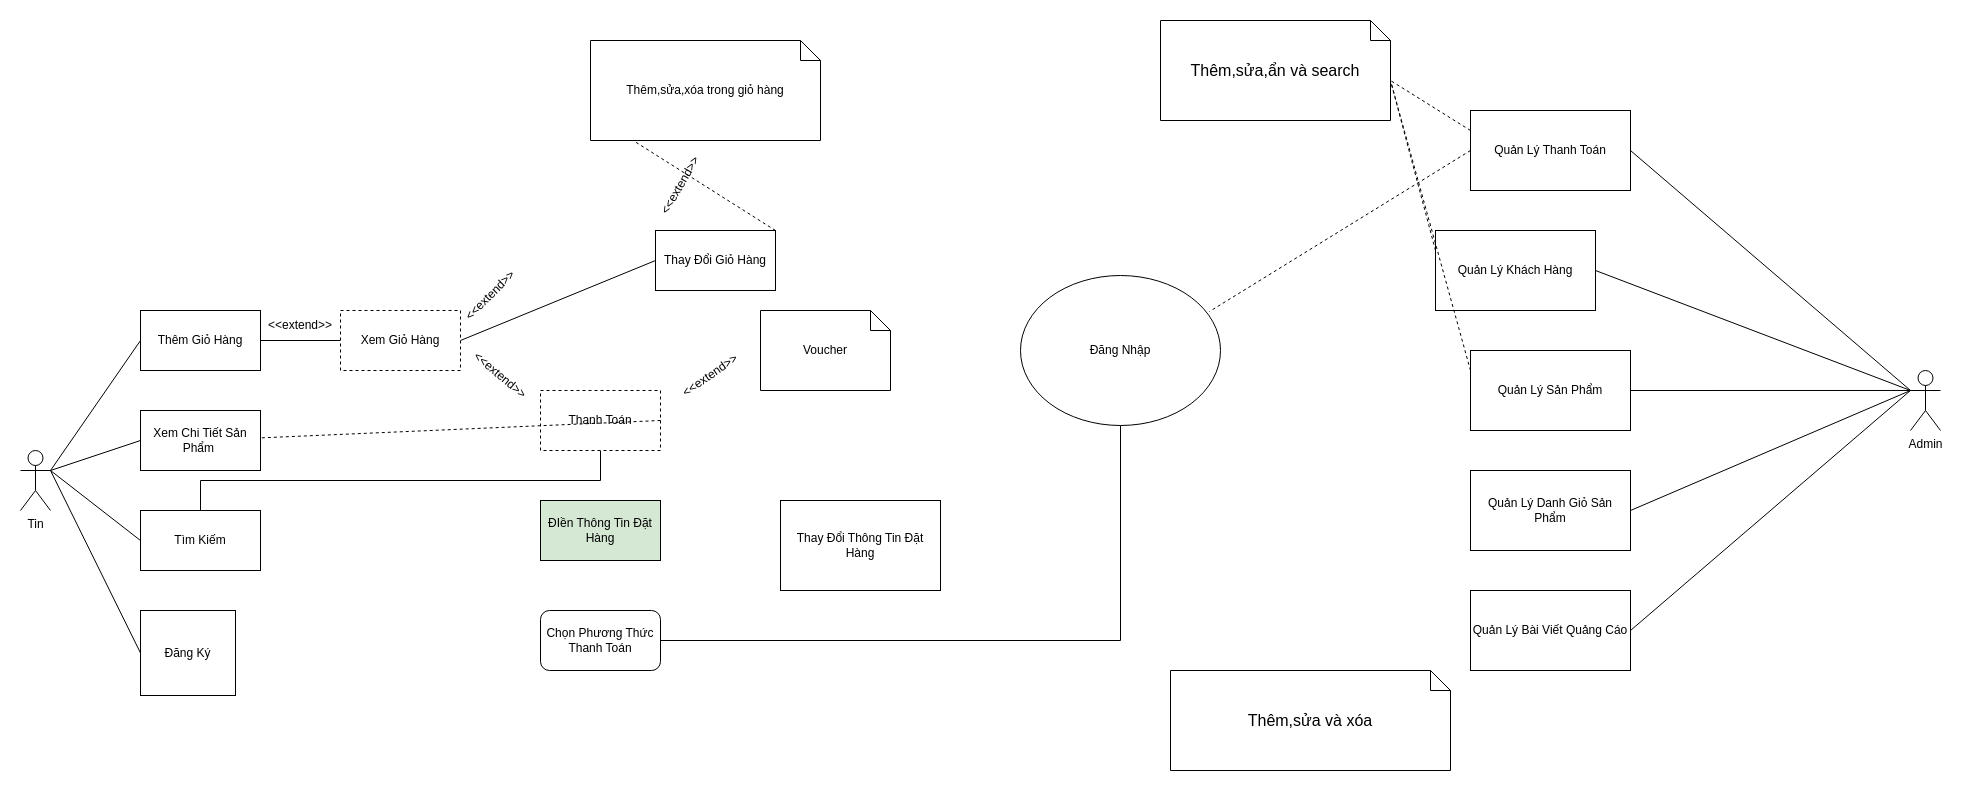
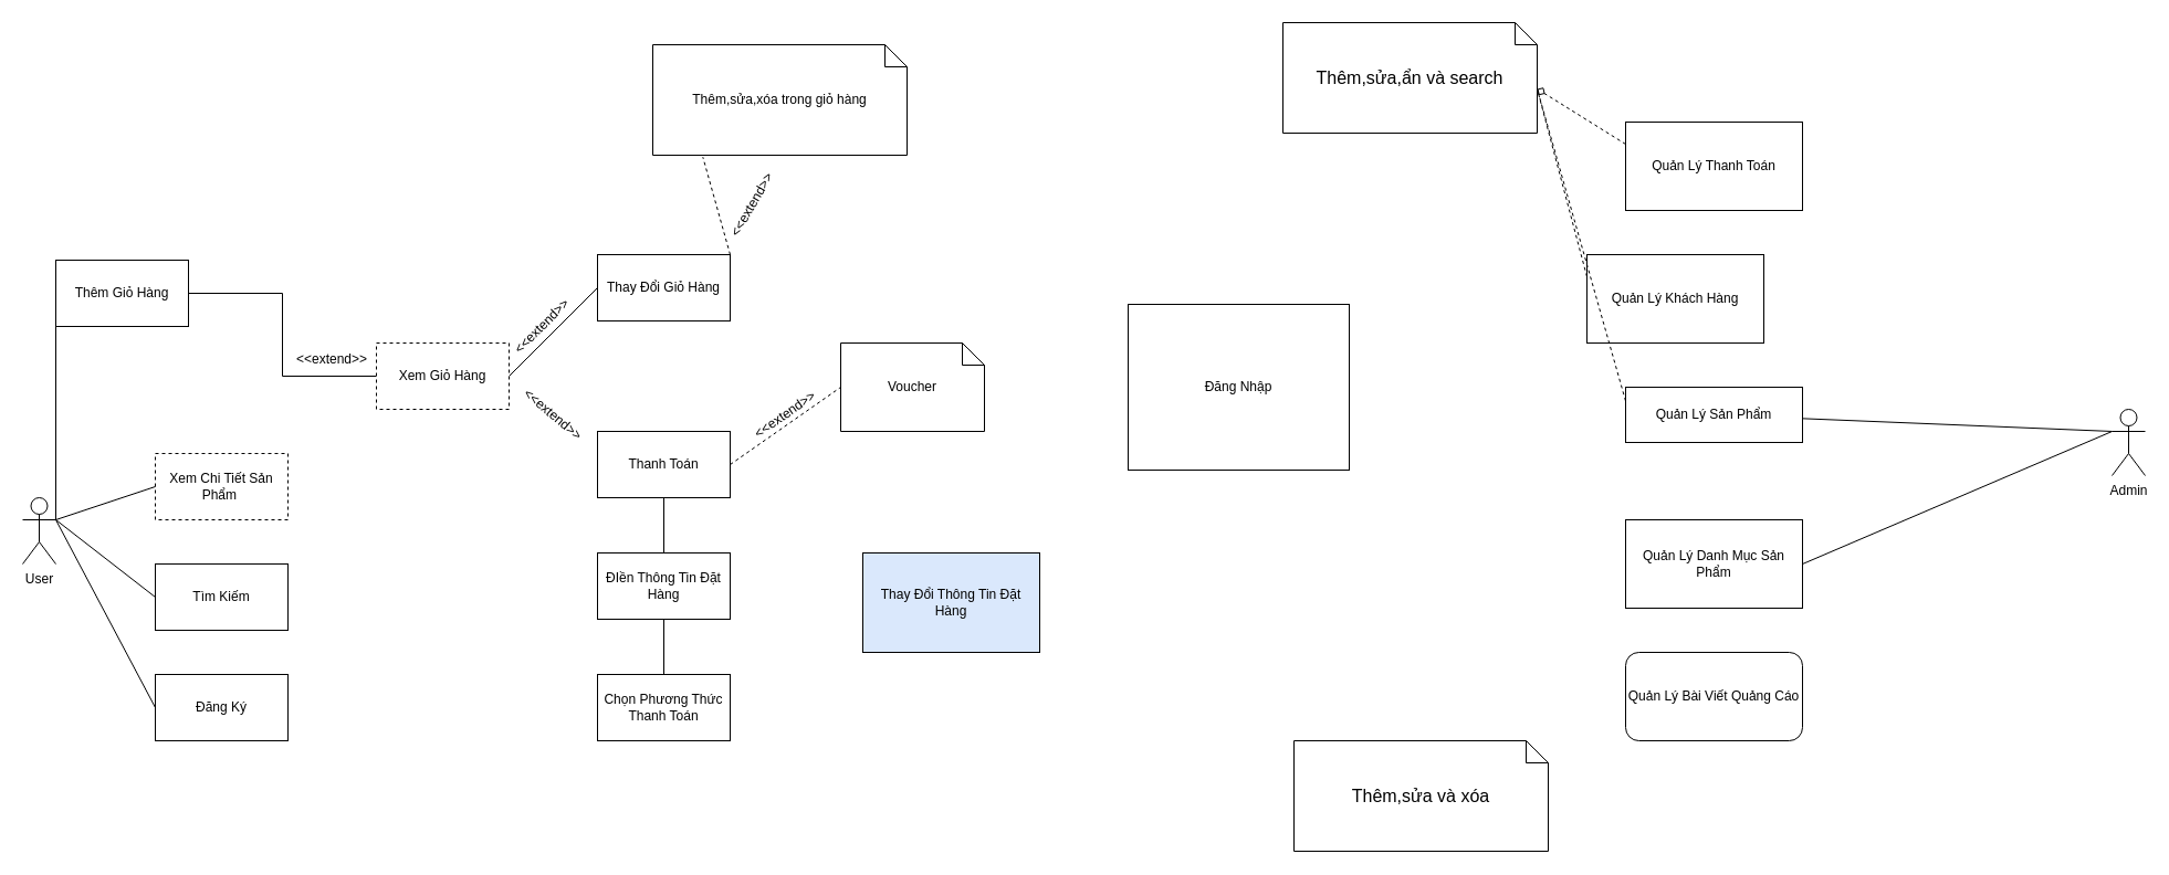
- <mxCell id="48" style="rounded=0;orthogonalLoop=1;jettySize=auto;html=1;exitX=0;exitY=0.25;exitDx=0;exitDy=0;entryX=0;entryY=0;entryDx=230.0;entryDy=60;entryPerimeter=0;endArrow=none;endFill=0;dashed=1;" edge="1" parent="1" source="39" target="46"><mxGeometry relative="1" as="geometry" /></mxCell>
+ <mxCell id="48" style="rounded=0;orthogonalLoop=1;jettySize=auto;html=1;exitX=0;exitY=0.25;exitDx=0;exitDy=0;entryX=0;entryY=0;entryDx=230.0;entryDy=60;entryPerimeter=0;endArrow=diamond;endFill=0;dashed=1;" edge="1" parent="1" source="39" target="46"><mxGeometry relative="1" as="geometry" /></mxCell>
- <mxCell id="38" style="rounded=0;orthogonalLoop=1;jettySize=auto;html=1;exitX=0;exitY=0.5;exitDx=0;exitDy=0;entryX=0.945;entryY=0.24;entryDx=0;entryDy=0;dashed=1;endArrow=none;endFill=0;entryPerimeter=0;" edge="1" parent="1" source="39" target="37"><mxGeometry relative="1" as="geometry" /></mxCell>
- <mxCell id="16" value="Thay Đổi Giỏ Hàng" style="rounded=0;whiteSpace=wrap;html=1;" parent="1" vertex="1"><mxGeometry x="655" y="230" width="120" height="60" as="geometry" /></mxCell>
+ <mxCell id="16" value="Thay Đổi Giỏ Hàng" style="rounded=0;whiteSpace=wrap;html=1;" parent="1" vertex="1"><mxGeometry x="540" y="230" width="120" height="60" as="geometry" /></mxCell>
- <mxCell id="3" style="rounded=0;orthogonalLoop=1;jettySize=auto;html=1;exitX=0;exitY=0.333;exitDx=0;exitDy=0;exitPerimeter=0;entryX=1;entryY=0.5;entryDx=0;entryDy=0;endArrow=none;endFill=0;" edge="1" parent="1" source="8" target="39"><mxGeometry relative="1" as="geometry" /></mxCell>
- <mxCell id="4" style="rounded=0;orthogonalLoop=1;jettySize=auto;html=1;exitX=0;exitY=0.333;exitDx=0;exitDy=0;exitPerimeter=0;entryX=1;entryY=0.5;entryDx=0;entryDy=0;endArrow=none;endFill=0;" edge="1" parent="1" source="8" target="41"><mxGeometry relative="1" as="geometry" /></mxCell>
- <mxCell id="10" value="Thêm Giỏ Hàng" style="rounded=0;whiteSpace=wrap;html=1;" parent="1" vertex="1"><mxGeometry x="140" y="310" width="120" height="60" as="geometry" /></mxCell>
+ <mxCell id="10" value="Thêm Giỏ Hàng" style="rounded=0;whiteSpace=wrap;html=1;" parent="1" vertex="1"><mxGeometry x="50" y="235" width="120" height="60" as="geometry" /></mxCell>
- <mxCell id="37" value="Đăng Nhập" style="ellipse;whiteSpace=wrap;html=1;" parent="1" vertex="1"><mxGeometry x="1020" y="275" width="200" height="150" as="geometry" /></mxCell>
+ <mxCell id="37" value="Đăng Nhập" style="whiteSpace=wrap;html=1;rounded=0;" parent="1" vertex="1"><mxGeometry x="1020" y="275" width="200" height="150" as="geometry" /></mxCell>
- <mxCell id="43" value="Quản Lý Sản Phẩm" style="rounded=0;whiteSpace=wrap;html=1;" vertex="1" parent="1"><mxGeometry x="1470" y="350" width="160" height="80" as="geometry" /></mxCell>
+ <mxCell id="43" value="Quản Lý Sản Phẩm" style="rounded=0;whiteSpace=wrap;html=1;" vertex="1" parent="1"><mxGeometry x="1470" y="350" width="160" height="50" as="geometry" /></mxCell>
- <mxCell id="27" value="Thanh Toán" style="rounded=0;whiteSpace=wrap;html=1;dashed=1;" parent="1" vertex="1"><mxGeometry x="540" y="390" width="120" height="60" as="geometry" /></mxCell>
+ <mxCell id="27" value="Thanh Toán" style="rounded=0;whiteSpace=wrap;html=1;" parent="1" vertex="1"><mxGeometry x="540" y="390" width="120" height="60" as="geometry" /></mxCell>
- <mxCell id="30" style="rounded=0;orthogonalLoop=1;jettySize=auto;html=1;exitX=1;exitY=0.5;exitDx=0;exitDy=0;endArrow=none;endFill=0;dashed=1;" parent="1" source="27" target="11" edge="1"><mxGeometry relative="1" as="geometry" /></mxCell>
+ <mxCell id="30" style="rounded=0;orthogonalLoop=1;jettySize=auto;html=1;exitX=1;exitY=0.5;exitDx=0;exitDy=0;entryX=0;entryY=0.5;entryDx=0;entryDy=0;entryPerimeter=0;endArrow=none;endFill=0;dashed=1;" parent="1" source="27" target="29" edge="1"><mxGeometry relative="1" as="geometry" /></mxCell>
- <mxCell id="11" value="Xem Chi Tiết Sản Phẩm&amp;nbsp;" style="rounded=0;whiteSpace=wrap;html=1;" parent="1" vertex="1"><mxGeometry x="140" y="410" width="120" height="60" as="geometry" /></mxCell>
+ <mxCell id="11" value="Xem Chi Tiết Sản Phẩm&amp;nbsp;" style="rounded=0;whiteSpace=wrap;html=1;dashed=1;" parent="1" vertex="1"><mxGeometry x="140" y="410" width="120" height="60" as="geometry" /></mxCell>
- <mxCell id="26" style="edgeStyle=orthogonalEdgeStyle;rounded=0;orthogonalLoop=1;jettySize=auto;html=1;exitX=0.5;exitY=1;exitDx=0;exitDy=0;endArrow=none;endFill=0;" parent="1" source="27" target="12" edge="1"><mxGeometry relative="1" as="geometry" /></mxCell>
+ <mxCell id="26" style="edgeStyle=orthogonalEdgeStyle;rounded=0;orthogonalLoop=1;jettySize=auto;html=1;exitX=0.5;exitY=1;exitDx=0;exitDy=0;entryX=0.5;entryY=0;entryDx=0;entryDy=0;endArrow=none;endFill=0;" parent="1" source="27" target="33" edge="1"><mxGeometry relative="1" as="geometry" /></mxCell>
- <mxCell id="44" value="Quản Lý Danh Giỏ Sản Phẩm" style="rounded=0;whiteSpace=wrap;html=1;" vertex="1" parent="1"><mxGeometry x="1470" y="470" width="160" height="80" as="geometry" /></mxCell>
+ <mxCell id="44" value="Quản Lý Danh Mục Sản Phẩm" style="rounded=0;whiteSpace=wrap;html=1;" vertex="1" parent="1"><mxGeometry x="1470" y="470" width="160" height="80" as="geometry" /></mxCell>
- <mxCell id="7" style="rounded=0;orthogonalLoop=1;jettySize=auto;html=1;exitX=0;exitY=0.333;exitDx=0;exitDy=0;exitPerimeter=0;entryX=1;entryY=0.5;entryDx=0;entryDy=0;endArrow=none;endFill=0;" edge="1" parent="1" source="8" target="45"><mxGeometry relative="1" as="geometry" /></mxCell>
- <mxCell id="2" value="Tin" style="shape=umlActor;verticalLabelPosition=bottom;verticalAlign=top;html=1;outlineConnect=0;" parent="1" vertex="1"><mxGeometry x="20" y="450" width="30" height="60" as="geometry" /></mxCell>
+ <mxCell id="2" value="User" style="shape=umlActor;verticalLabelPosition=bottom;verticalAlign=top;html=1;outlineConnect=0;" parent="1" vertex="1"><mxGeometry x="20" y="450" width="30" height="60" as="geometry" /></mxCell>
- <mxCell id="33" value="ĐIền Thông Tin Đặt Hàng" style="rounded=0;whiteSpace=wrap;html=1;fillColor=#d5e8d4;" parent="1" vertex="1"><mxGeometry x="540" y="500" width="120" height="60" as="geometry" /></mxCell>
+ <mxCell id="33" value="ĐIền Thông Tin Đặt Hàng" style="rounded=0;whiteSpace=wrap;html=1;" parent="1" vertex="1"><mxGeometry x="540" y="500" width="120" height="60" as="geometry" /></mxCell>
- <mxCell id="35" value="Thay Đổi Thông Tin Đặt Hàng" style="rounded=0;whiteSpace=wrap;html=1;" parent="1" vertex="1"><mxGeometry x="780" y="500" width="160" height="90" as="geometry" /></mxCell>
+ <mxCell id="35" value="Thay Đổi Thông Tin Đặt Hàng" style="rounded=0;whiteSpace=wrap;html=1;fillColor=#dae8fc;" parent="1" vertex="1"><mxGeometry x="780" y="500" width="160" height="90" as="geometry" /></mxCell>
+ <mxCell id="32" style="edgeStyle=orthogonalEdgeStyle;rounded=0;orthogonalLoop=1;jettySize=auto;html=1;exitX=0.5;exitY=1;exitDx=0;exitDy=0;entryX=0.5;entryY=0;entryDx=0;entryDy=0;endArrow=none;endFill=0;" parent="1" source="33" target="34" edge="1"><mxGeometry relative="1" as="geometry" /></mxCell>
- <mxCell id="45" value="Quản Lý Bài Viết Quảng Cáo" style="rounded=0;whiteSpace=wrap;html=1;" vertex="1" parent="1"><mxGeometry x="1470" y="590" width="160" height="80" as="geometry" /></mxCell>
+ <mxCell id="45" value="Quản Lý Bài Viết Quảng Cáo" style="whiteSpace=wrap;html=1;rounded=1;" vertex="1" parent="1"><mxGeometry x="1470" y="590" width="160" height="80" as="geometry" /></mxCell>
- <mxCell id="34" value="Chọn Phương Thức Thanh Toán" style="whiteSpace=wrap;html=1;rounded=1;" parent="1" vertex="1"><mxGeometry x="540" y="610" width="120" height="60" as="geometry" /></mxCell>
+ <mxCell id="34" value="Chọn Phương Thức Thanh Toán" style="rounded=0;whiteSpace=wrap;html=1;" parent="1" vertex="1"><mxGeometry x="540" y="610" width="120" height="60" as="geometry" /></mxCell>
- <mxCell id="36" style="edgeStyle=orthogonalEdgeStyle;rounded=0;orthogonalLoop=1;jettySize=auto;html=1;exitX=0.5;exitY=1;exitDx=0;exitDy=0;entryX=1;entryY=0.5;entryDx=0;entryDy=0;endArrow=none;endFill=0;" parent="1" source="37" target="34" edge="1"><mxGeometry relative="1" as="geometry" /></mxCell>
- <mxCell id="13" value="Đăng Ký" style="rounded=0;whiteSpace=wrap;html=1;" parent="1" vertex="1"><mxGeometry x="140" y="610" width="95" height="85" as="geometry" /></mxCell>
+ <mxCell id="13" value="Đăng Ký" style="rounded=0;whiteSpace=wrap;html=1;" parent="1" vertex="1"><mxGeometry x="140" y="610" width="120" height="60" as="geometry" /></mxCell>
- <mxCell id="47" value="&lt;font style=&quot;font-size: 16px;&quot;&gt;Thêm,sửa và xóa&lt;/font&gt;" style="shape=note;size=20;whiteSpace=wrap;html=1;" vertex="1" parent="1"><mxGeometry x="1170" y="670" width="280" height="100" as="geometry" /></mxCell>
+ <mxCell id="47" value="&lt;font style=&quot;font-size: 16px;&quot;&gt;Thêm,sửa và xóa&lt;/font&gt;" style="shape=note;size=20;whiteSpace=wrap;html=1;" vertex="1" parent="1"><mxGeometry x="1170" y="670" width="230" height="100" as="geometry" /></mxCell>
